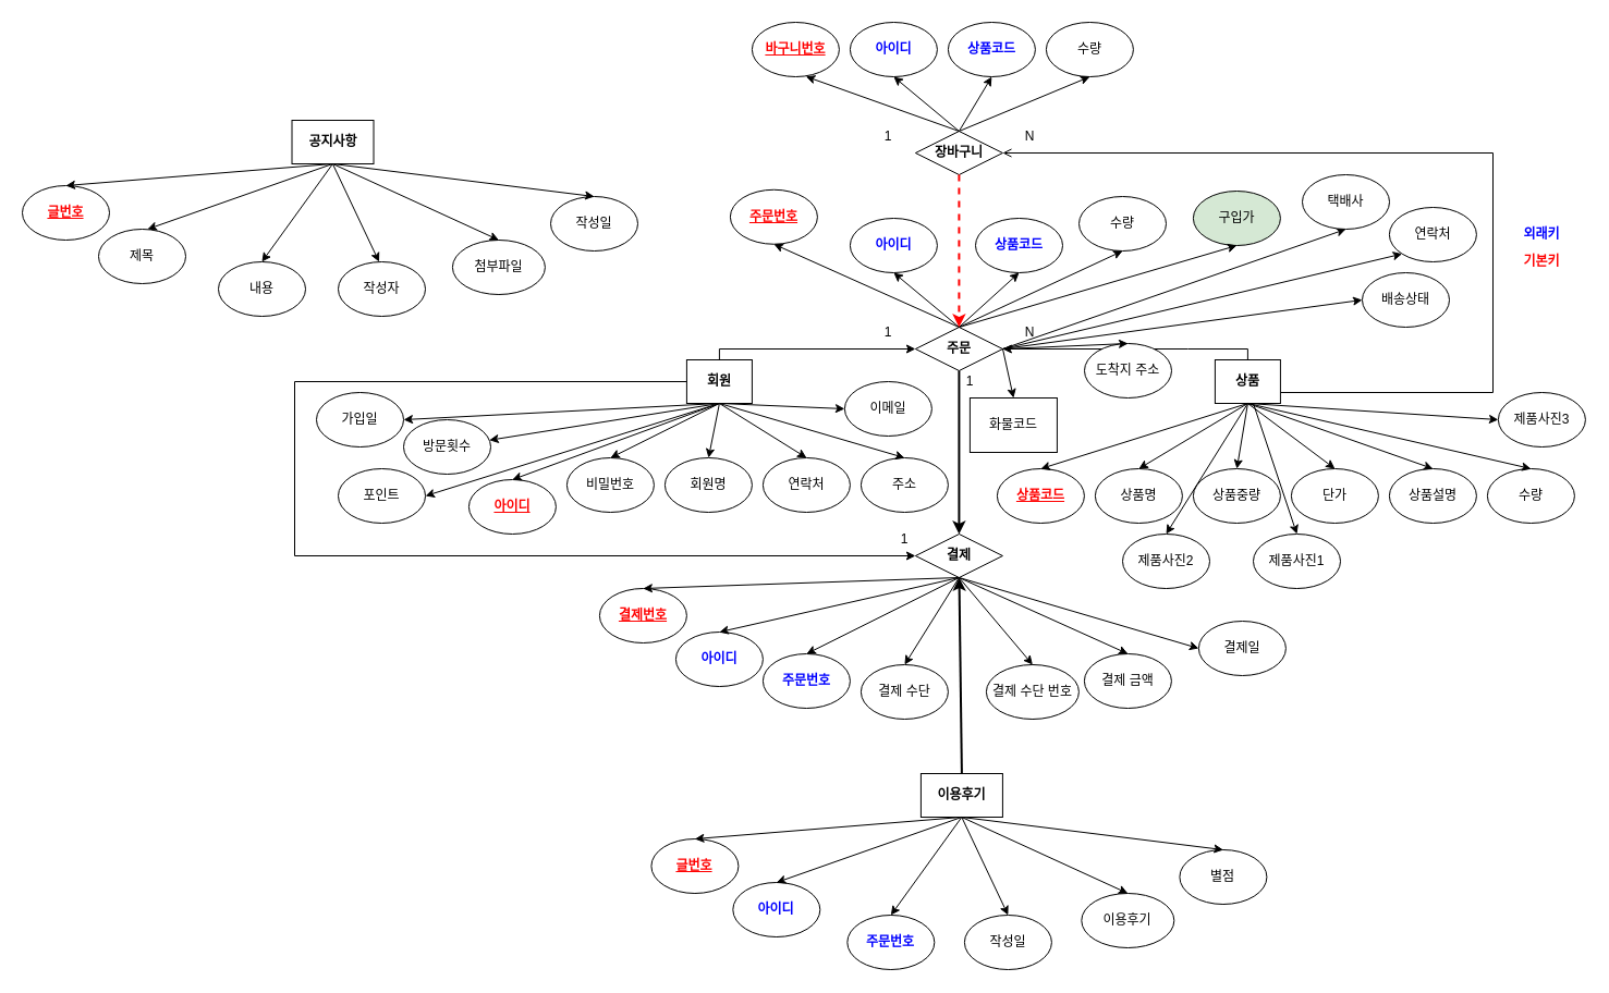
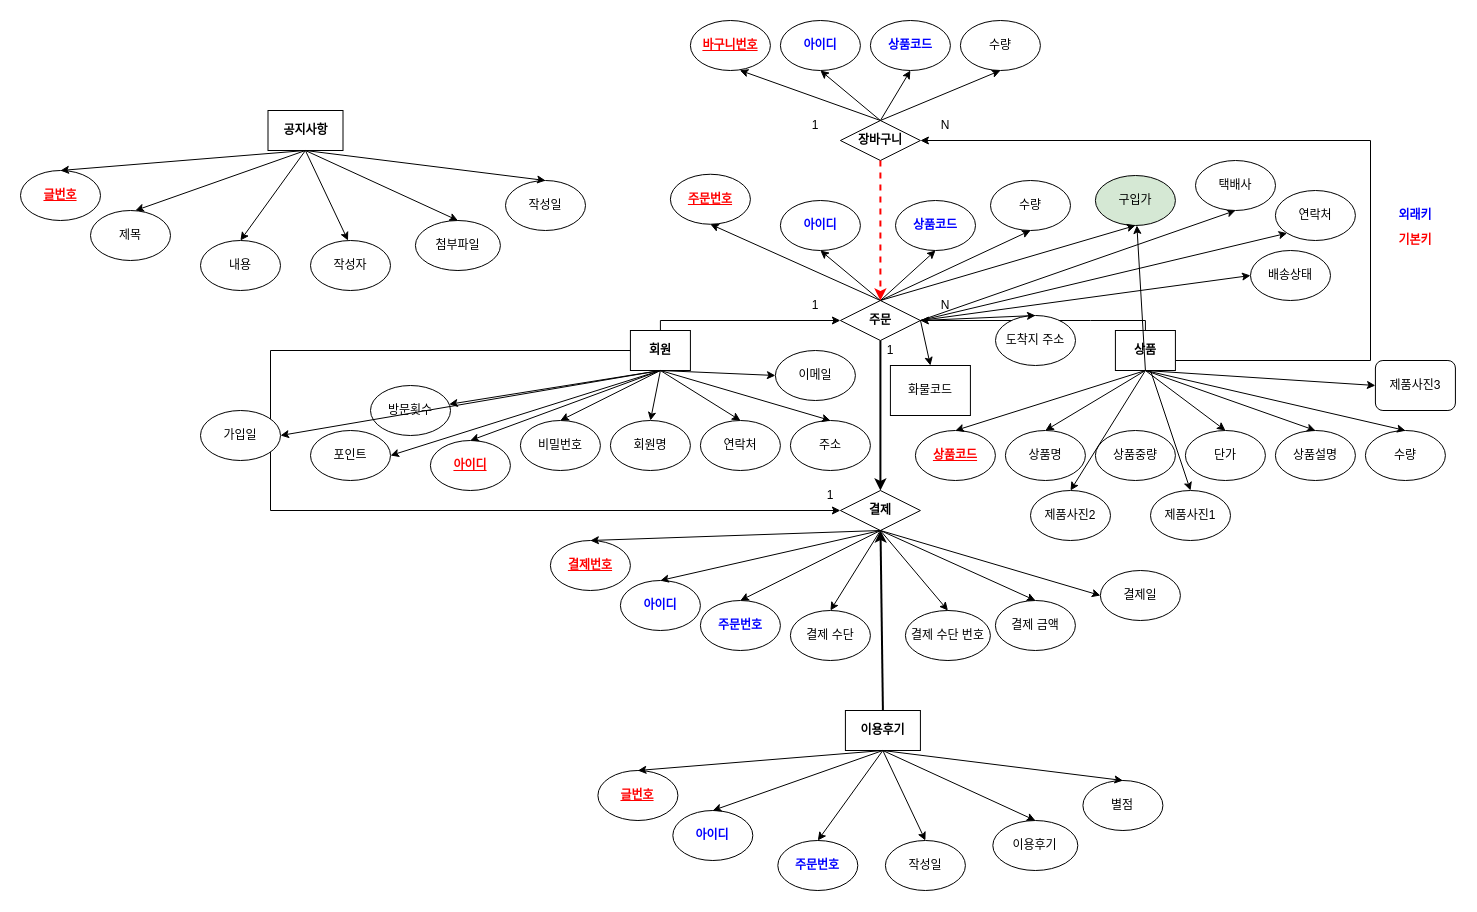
- <mxCell id="7" style="edgeStyle=orthogonalEdgeStyle;rounded=0;orthogonalLoop=1;jettySize=auto;html=1;entryX=1;entryY=0.5;entryDx=0;entryDy=0;endArrow=open;" edge="1" parent="1" source="8" target="43"><mxGeometry relative="1" as="geometry"><Array as="points"><mxPoint x="1370" y="360" /><mxPoint x="1370" y="140" /></Array></mxGeometry></mxCell>
+ <mxCell id="7" style="edgeStyle=orthogonalEdgeStyle;rounded=0;orthogonalLoop=1;jettySize=auto;html=1;entryX=1;entryY=0.5;entryDx=0;entryDy=0;" edge="1" parent="1" source="8" target="43"><mxGeometry relative="1" as="geometry"><Array as="points"><mxPoint x="1370" y="360" /><mxPoint x="1370" y="140" /></Array></mxGeometry></mxCell>
- <mxCell id="111" value="가입일" style="ellipse;whiteSpace=wrap;html=1;" vertex="1" parent="1"><mxGeometry x="290" y="360" width="80" height="50" as="geometry" /></mxCell>
+ <mxCell id="111" value="가입일" style="ellipse;whiteSpace=wrap;html=1;" vertex="1" parent="1"><mxGeometry x="200" y="410" width="80" height="50" as="geometry" /></mxCell>
- <mxCell id="107" value="제품사진3" style="ellipse;whiteSpace=wrap;html=1;" vertex="1" parent="1"><mxGeometry x="1374.91" y="360" width="80" height="50" as="geometry" /></mxCell>
+ <mxCell id="107" value="제품사진3" style="whiteSpace=wrap;html=1;rounded=1;" vertex="1" parent="1"><mxGeometry x="1374.91" y="360" width="80" height="50" as="geometry" /></mxCell>
- <mxCell id="34" value="" style="endArrow=classic;html=1;rounded=0;entryX=0.5;entryY=0;entryDx=0;entryDy=0;exitX=0.5;exitY=1;exitDx=0;exitDy=0;" edge="1" parent="1" source="8" target="18"><mxGeometry width="50" height="50" relative="1" as="geometry"><mxPoint x="1099.91" y="370" as="sourcePoint" /><mxPoint x="1039.91" y="350" as="targetPoint" /></mxGeometry></mxCell>
+ <mxCell id="34" value="" style="endArrow=classic;html=1;rounded=0;exitX=0.5;exitY=1;exitDx=0;exitDy=0;" edge="1" parent="1" source="8" target="26"><mxGeometry width="50" height="50" relative="1" as="geometry"><mxPoint x="1099.91" y="370" as="sourcePoint" /><mxPoint x="1039.91" y="350" as="targetPoint" /></mxGeometry></mxCell>
